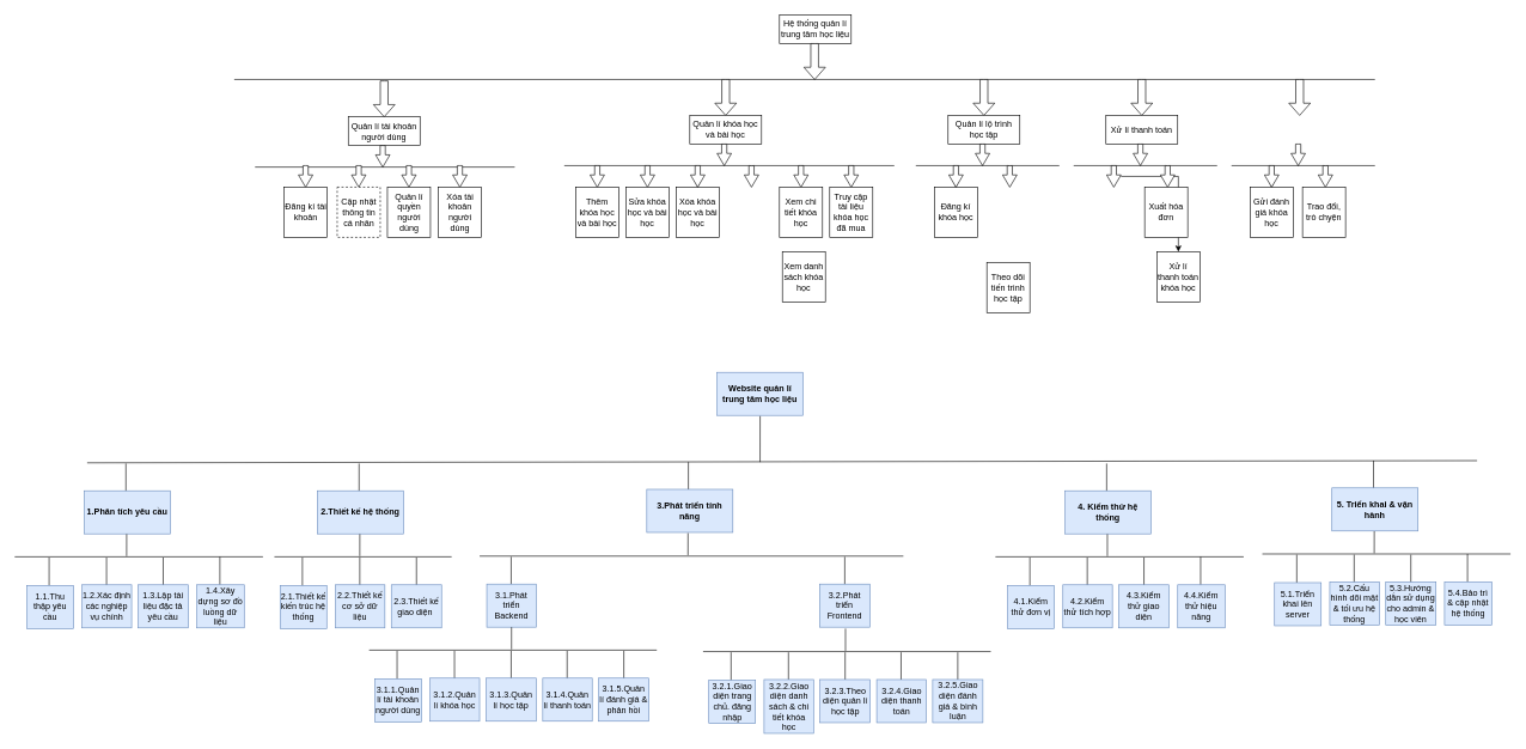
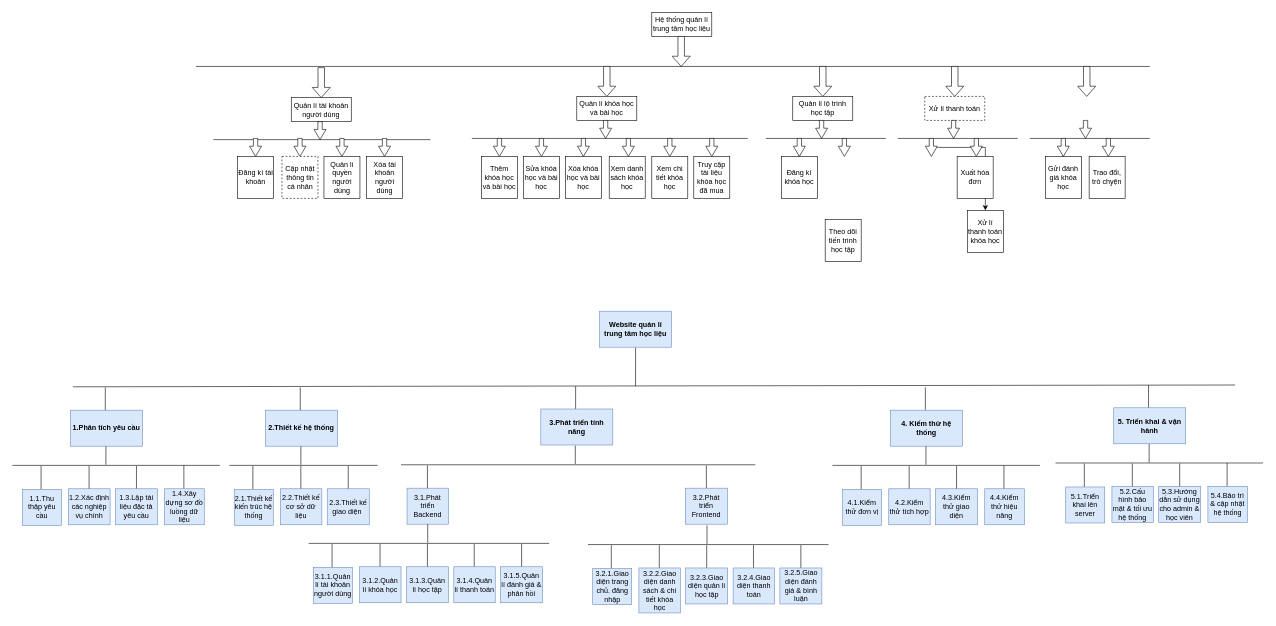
- <mxCell id="44" value="Xử lí thanh toán" style="rounded=0;whiteSpace=wrap;html=1;" parent="1" vertex="1"><mxGeometry x="1541" y="160" width="100" height="40" as="geometry" /></mxCell>
+ <mxCell id="44" value="Xử lí thanh toán" style="rounded=0;whiteSpace=wrap;html=1;dashed=1;" parent="1" vertex="1"><mxGeometry x="1541" y="160" width="100" height="40" as="geometry" /></mxCell>
- <mxCell id="31" value="Xem danh sách khóa học" style="rounded=0;whiteSpace=wrap;html=1;" parent="1" vertex="1"><mxGeometry x="1090" y="350" width="60" height="70" as="geometry" /></mxCell>
+ <mxCell id="31" value="Xem danh sách khóa học" style="rounded=0;whiteSpace=wrap;html=1;" parent="1" vertex="1"><mxGeometry x="1015" y="260" width="60" height="70" as="geometry" /></mxCell>
- <mxCell id="136" value="5.2.Cấu hình dõi mật &amp;amp; tối ưu hệ thống" style="rounded=0;whiteSpace=wrap;html=1;fillColor=#dae8fc;strokeColor=#6c8ebf;" parent="1" vertex="1"><mxGeometry x="1853" y="810.02" width="69" height="60" as="geometry" /></mxCell>
+ <mxCell id="136" value="5.2.Cấu hình bảo mật &amp;amp; tối ưu hệ thống" style="rounded=0;whiteSpace=wrap;html=1;fillColor=#dae8fc;strokeColor=#6c8ebf;" parent="1" vertex="1"><mxGeometry x="1853" y="810.02" width="69" height="60" as="geometry" /></mxCell>
- <mxCell id="112" value="3.2.3.Theo diện quản lí học tập" style="rounded=0;whiteSpace=wrap;html=1;fillColor=#dae8fc;strokeColor=#6c8ebf;" parent="1" vertex="1"><mxGeometry x="1142.5" y="946.02" width="70" height="60" as="geometry" /></mxCell>
+ <mxCell id="112" value="3.2.3.Giao diện quản lí học tập" style="rounded=0;whiteSpace=wrap;html=1;fillColor=#dae8fc;strokeColor=#6c8ebf;" parent="1" vertex="1"><mxGeometry x="1142.5" y="946.02" width="70" height="60" as="geometry" /></mxCell>
